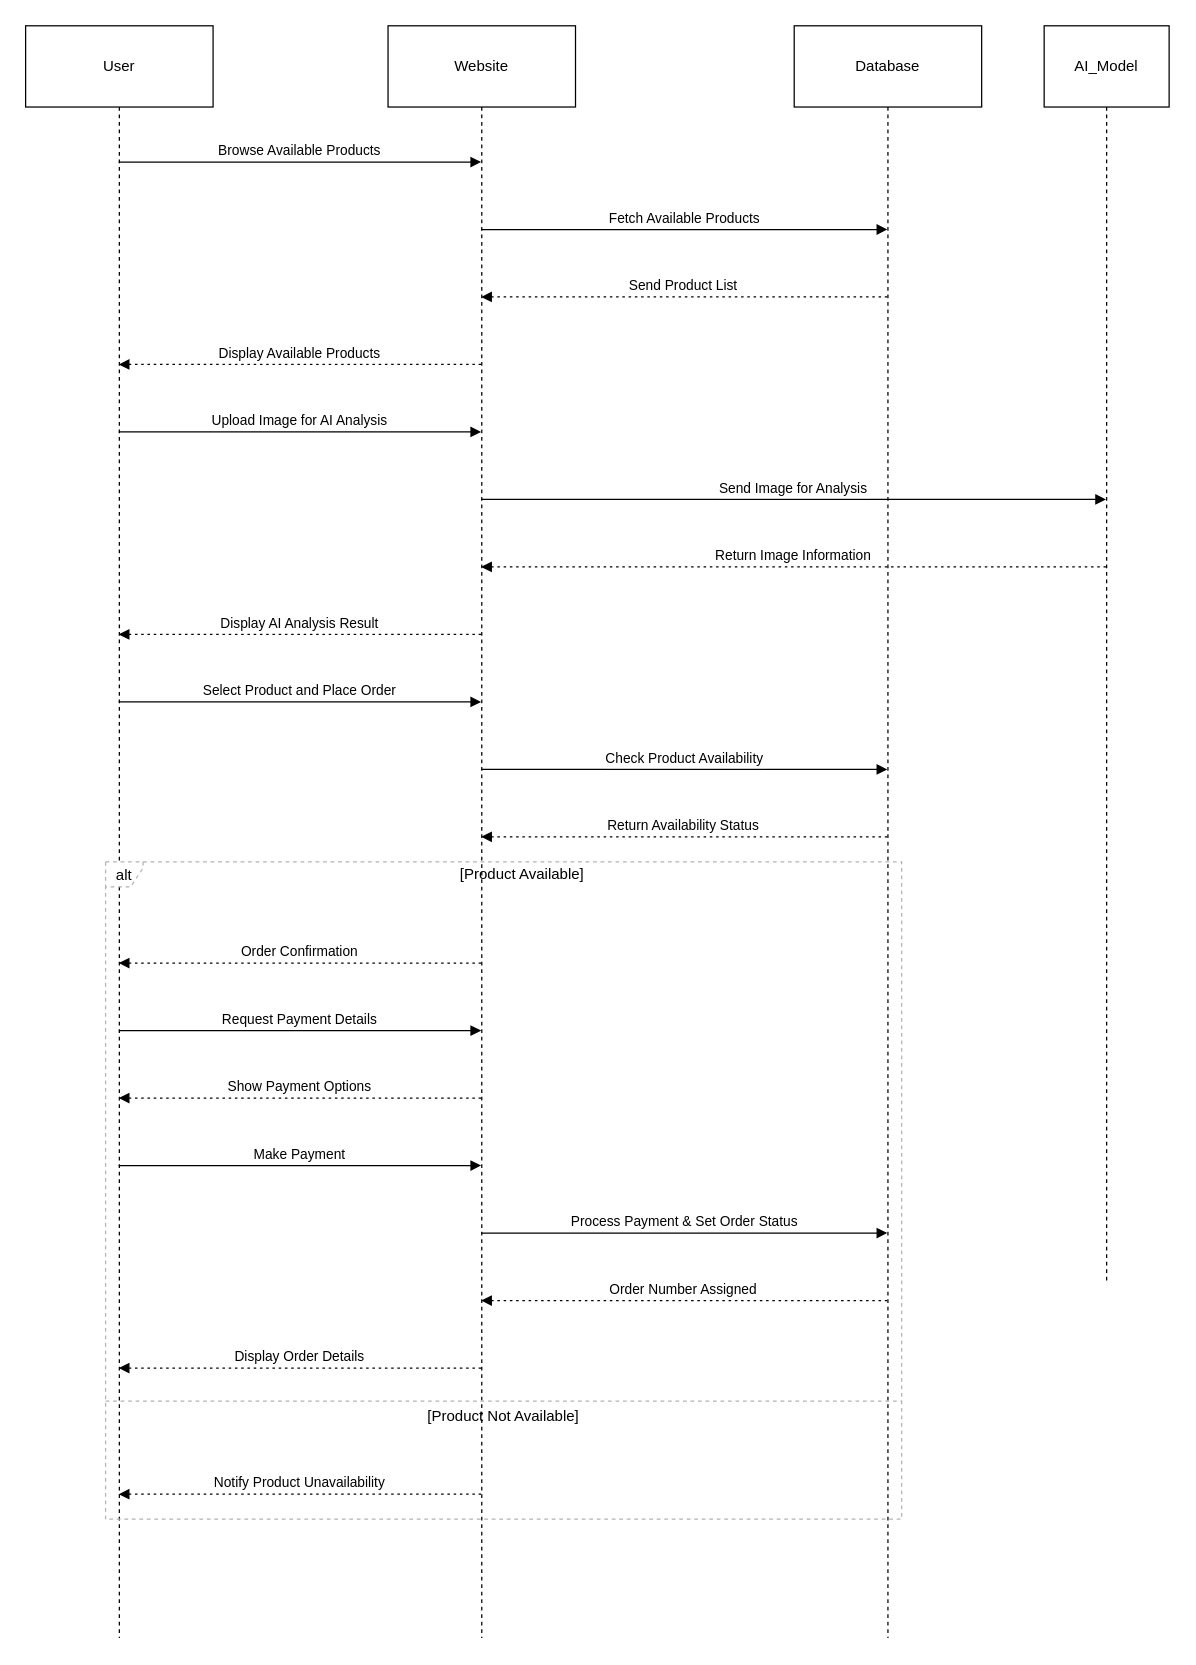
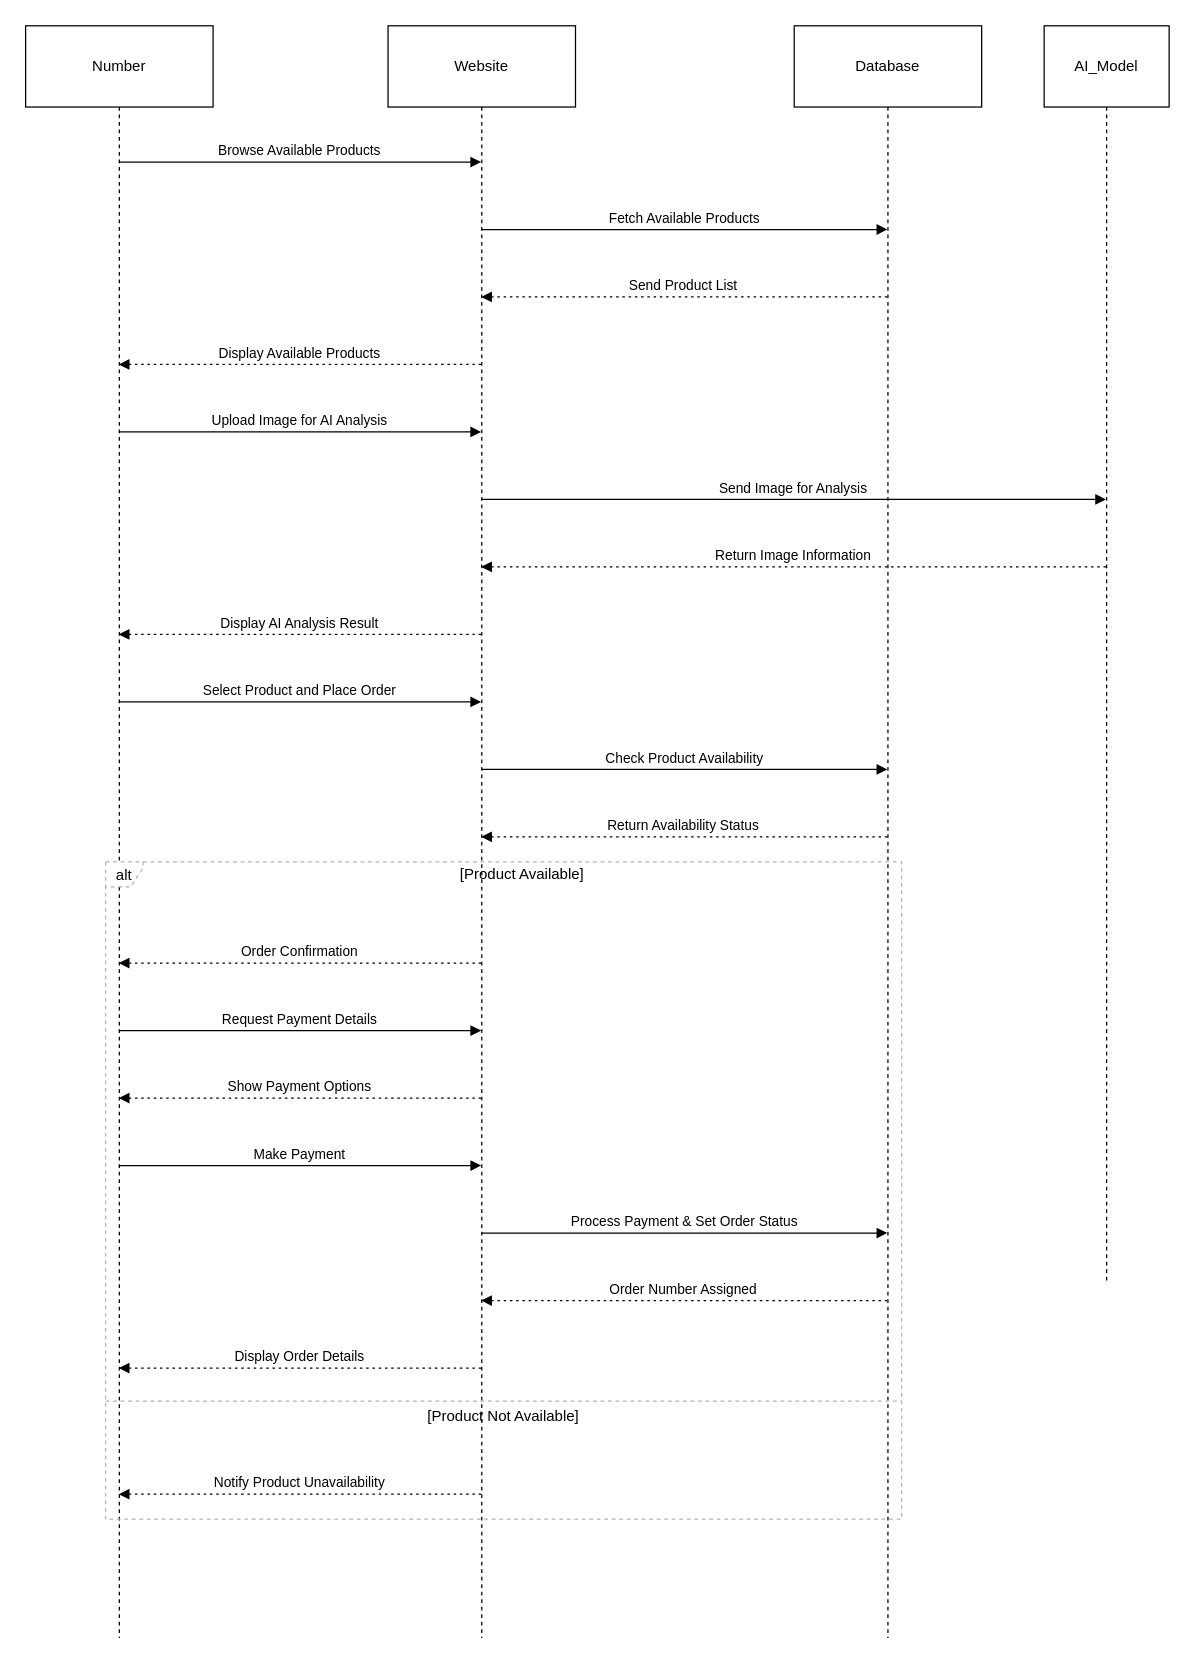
- <mxCell id="2" value="User" style="shape=umlLifeline;perimeter=lifelinePerimeter;whiteSpace=wrap;container=1;dropTarget=0;collapsible=0;recursiveResize=0;outlineConnect=0;portConstraint=eastwest;newEdgeStyle={&quot;edgeStyle&quot;:&quot;elbowEdgeStyle&quot;,&quot;elbow&quot;:&quot;vertical&quot;,&quot;curved&quot;:0,&quot;rounded&quot;:0};size=65;" vertex="1" parent="1"><mxGeometry x="20" y="20" width="150" height="1290" as="geometry" /></mxCell>
+ <mxCell id="2" value="Number" style="shape=umlLifeline;perimeter=lifelinePerimeter;whiteSpace=wrap;container=1;dropTarget=0;collapsible=0;recursiveResize=0;outlineConnect=0;portConstraint=eastwest;newEdgeStyle={&quot;edgeStyle&quot;:&quot;elbowEdgeStyle&quot;,&quot;elbow&quot;:&quot;vertical&quot;,&quot;curved&quot;:0,&quot;rounded&quot;:0};size=65;" vertex="1" parent="1"><mxGeometry x="20" y="20" width="150" height="1290" as="geometry" /></mxCell>
